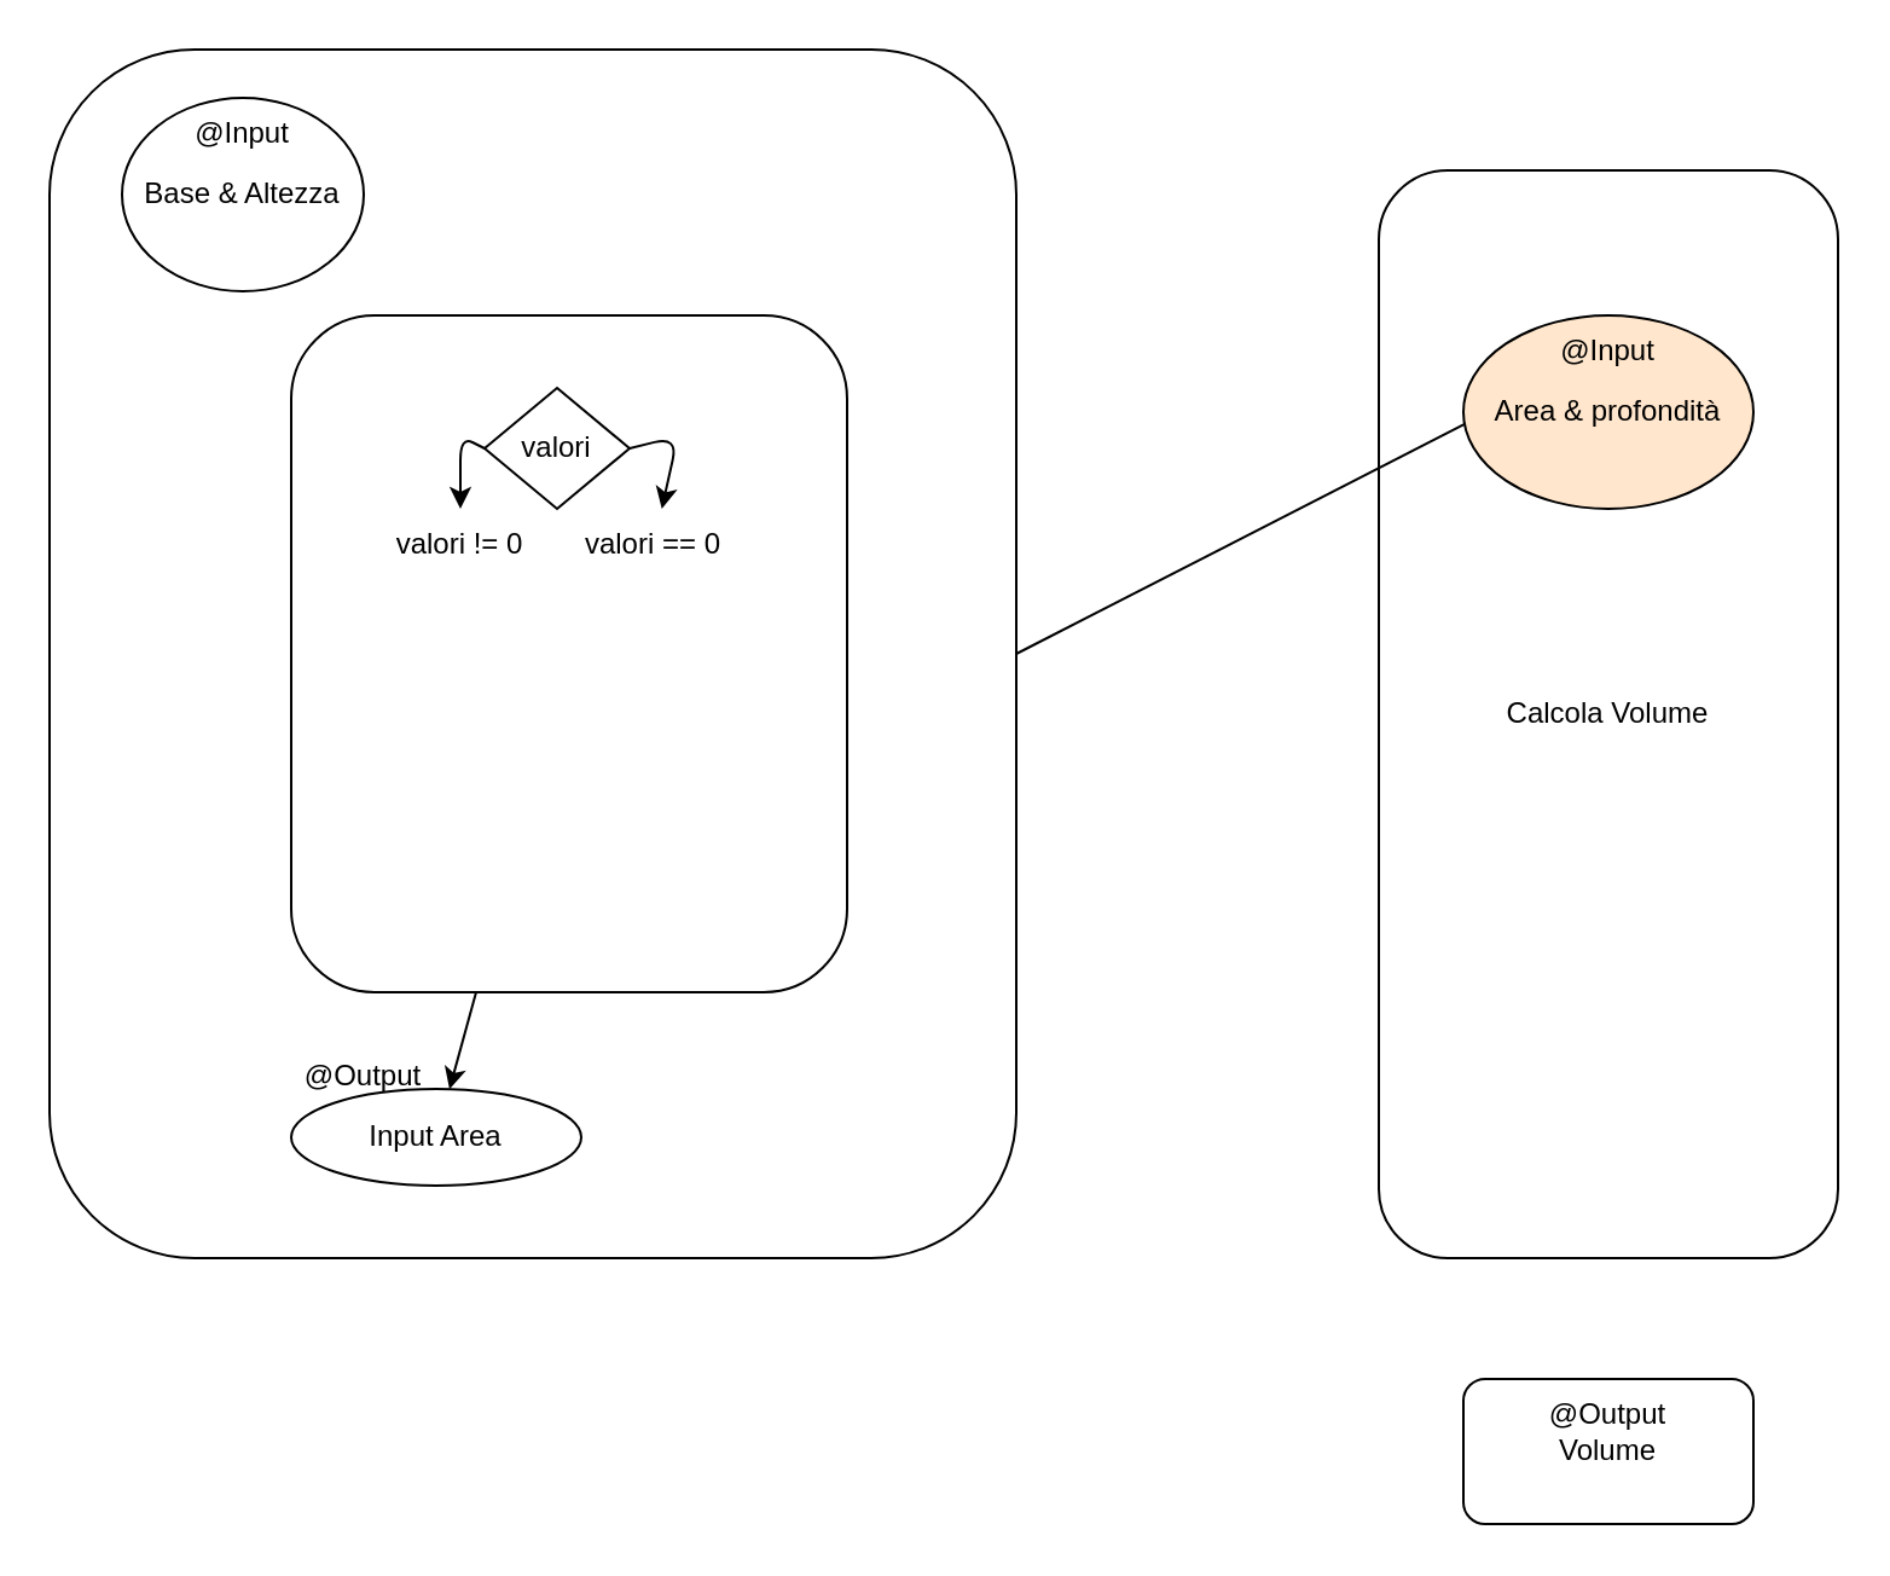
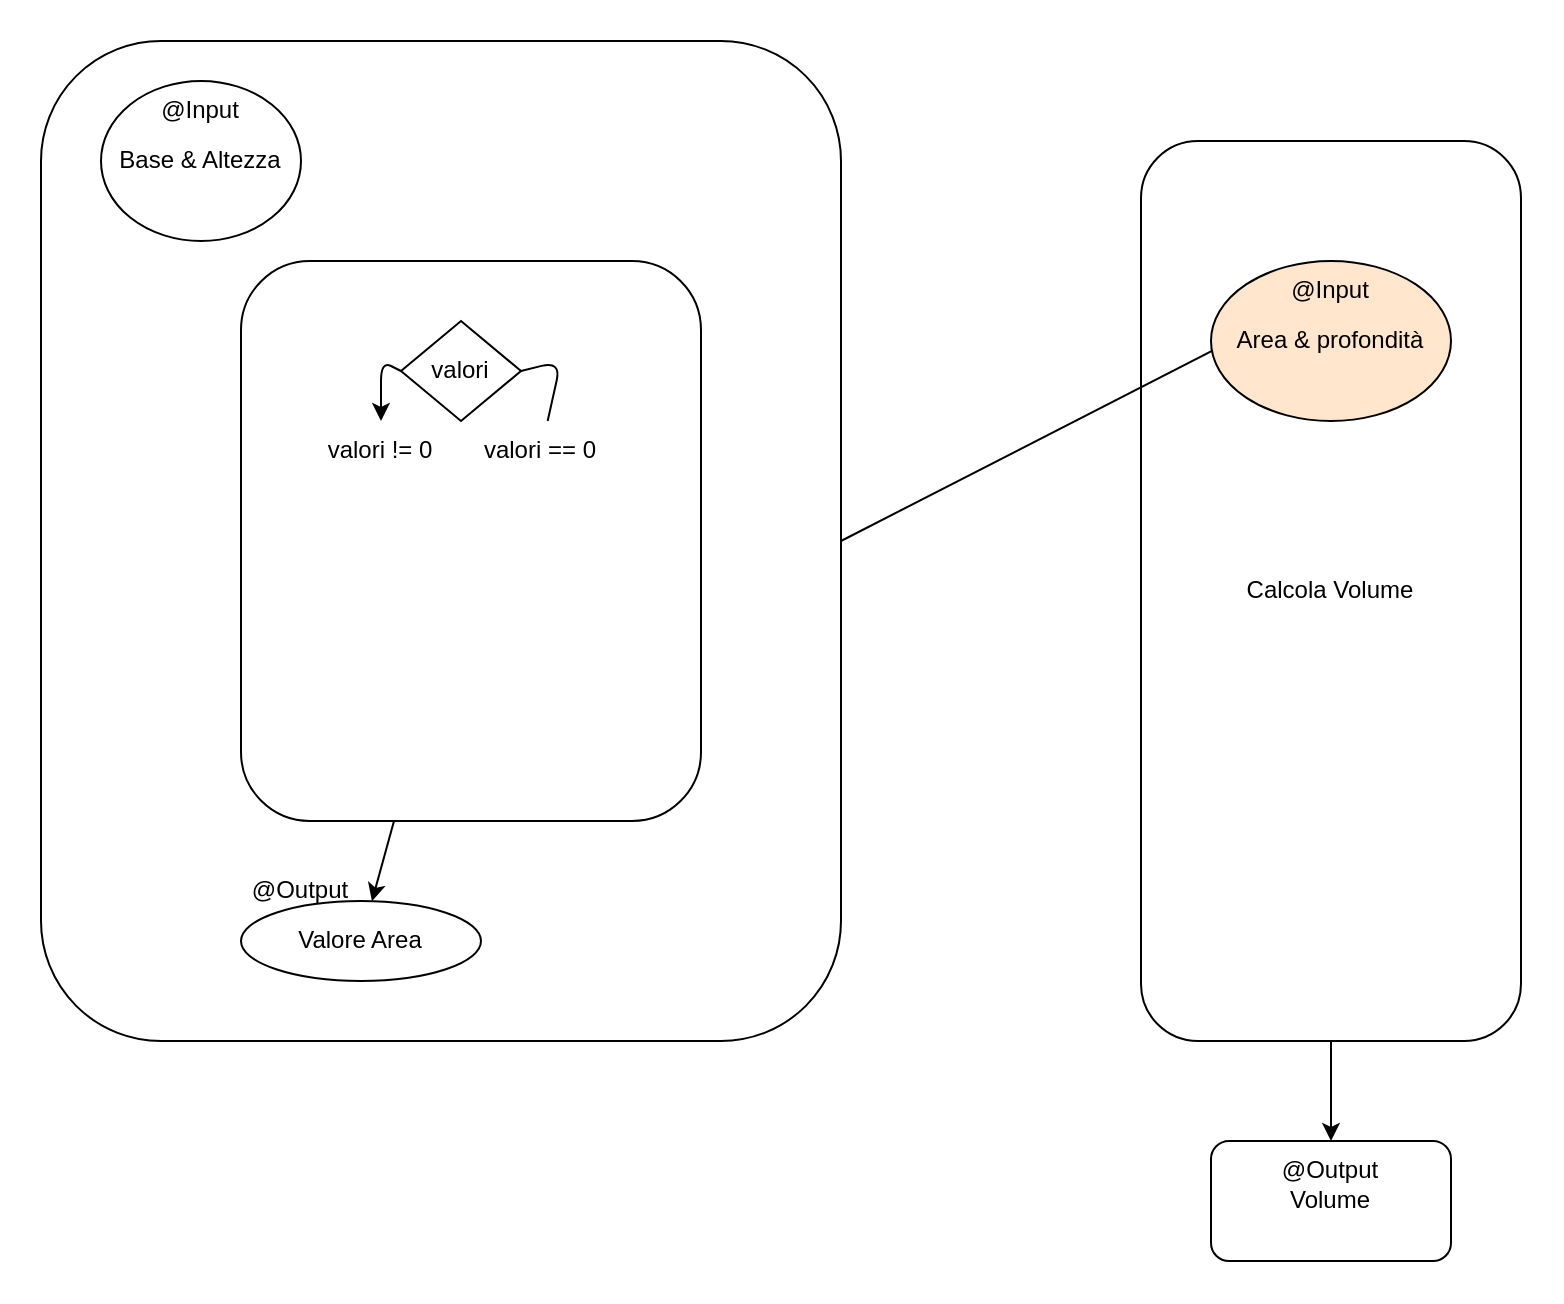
- <mxCell id="11" style="edgeStyle=none;html=1;exitX=1;exitY=0.5;exitDx=0;exitDy=0;" edge="1" parent="1" source="12" target="13"><mxGeometry relative="1" as="geometry"><Array as="points"><mxPoint x="280" y="180" /></Array></mxGeometry></mxCell>
+ <mxCell id="11" style="edgeStyle=none;html=1;exitX=1;exitY=0.5;exitDx=0;exitDy=0;endArrow=none;" edge="1" parent="1" source="12" target="13"><mxGeometry relative="1" as="geometry"><Array as="points"><mxPoint x="280" y="180" /></Array></mxGeometry></mxCell>
- <mxCell id="9" value="Input Area" style="ellipse;whiteSpace=wrap;html=1;" vertex="1" parent="1"><mxGeometry x="120" y="450" width="120" height="40" as="geometry" /></mxCell>
+ <mxCell id="9" value="Valore Area" style="ellipse;whiteSpace=wrap;html=1;" vertex="1" parent="1"><mxGeometry x="120" y="450" width="120" height="40" as="geometry" /></mxCell>
+ <mxCell id="2" value="" style="edgeStyle=none;html=1;" edge="1" parent="1" source="3" target="17"><mxGeometry relative="1" as="geometry" /></mxCell>
